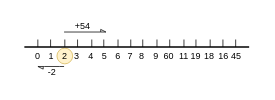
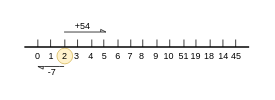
- <mxCell id="30" value="60" style="text;html=1;strokeColor=none;fillColor=none;align=center;verticalAlign=middle;whiteSpace=wrap;rounded=0;" vertex="1" parent="1"><mxGeometry x="195" y="59" width="60" height="30" as="geometry" /></mxCell>
+ <mxCell id="30" value="10" style="text;html=1;strokeColor=none;fillColor=none;align=center;verticalAlign=middle;whiteSpace=wrap;rounded=0;" vertex="1" parent="1"><mxGeometry x="195" y="59" width="60" height="30" as="geometry" /></mxCell>
- <mxCell id="29" value="11" style="text;html=1;strokeColor=none;fillColor=none;align=center;verticalAlign=middle;whiteSpace=wrap;rounded=0;" vertex="1" parent="1"><mxGeometry x="215" y="59" width="60" height="30" as="geometry" /></mxCell>
+ <mxCell id="29" value="51" style="text;html=1;strokeColor=none;fillColor=none;align=center;verticalAlign=middle;whiteSpace=wrap;rounded=0;" vertex="1" parent="1"><mxGeometry x="215" y="59" width="60" height="30" as="geometry" /></mxCell>
- <mxCell id="3" value="16" style="text;html=1;strokeColor=none;fillColor=none;align=center;verticalAlign=middle;whiteSpace=wrap;rounded=0;" vertex="1" parent="1"><mxGeometry x="268" y="59" width="60" height="30" as="geometry" /></mxCell>
+ <mxCell id="3" value="14" style="text;html=1;strokeColor=none;fillColor=none;align=center;verticalAlign=middle;whiteSpace=wrap;rounded=0;" vertex="1" parent="1"><mxGeometry x="268" y="59" width="60" height="30" as="geometry" /></mxCell>
- <mxCell id="39" value="-2" style="text;html=1;strokeColor=none;fillColor=none;align=center;verticalAlign=middle;whiteSpace=wrap;rounded=0;" vertex="1" parent="1"><mxGeometry x="39" y="81" width="60" height="30" as="geometry" /></mxCell>
+ <mxCell id="39" value="-7" style="text;html=1;strokeColor=none;fillColor=none;align=center;verticalAlign=middle;whiteSpace=wrap;rounded=0;" vertex="1" parent="1"><mxGeometry x="39" y="81" width="60" height="30" as="geometry" /></mxCell>
